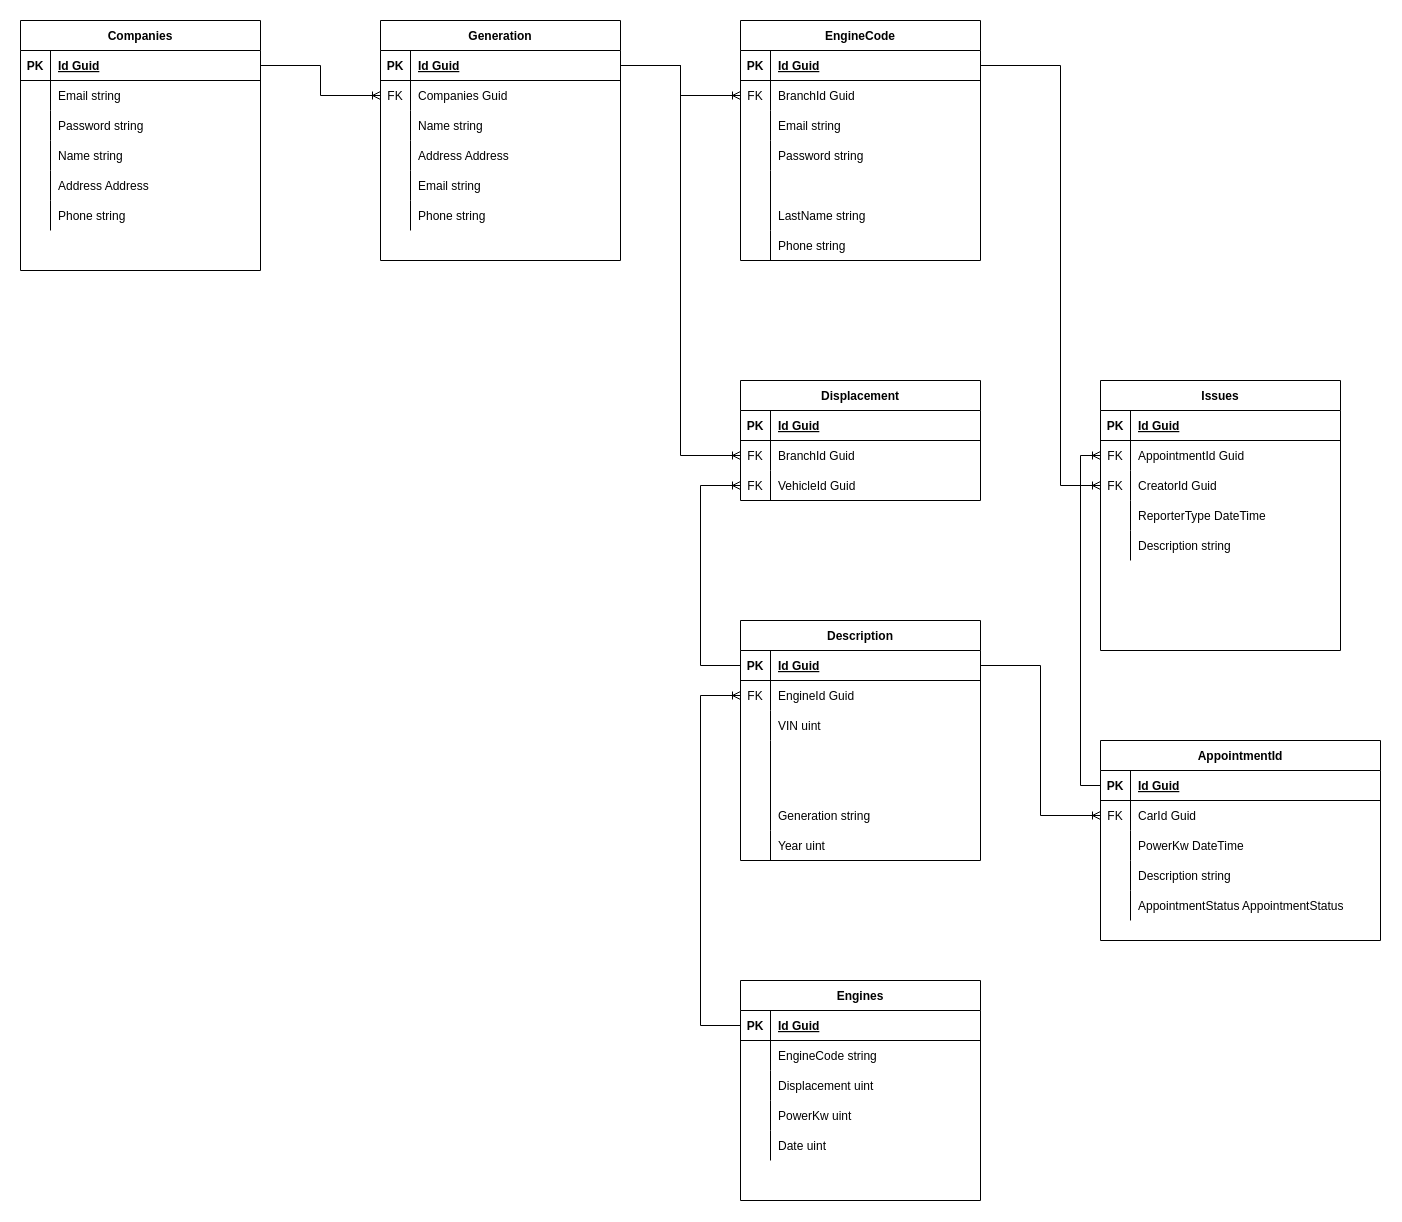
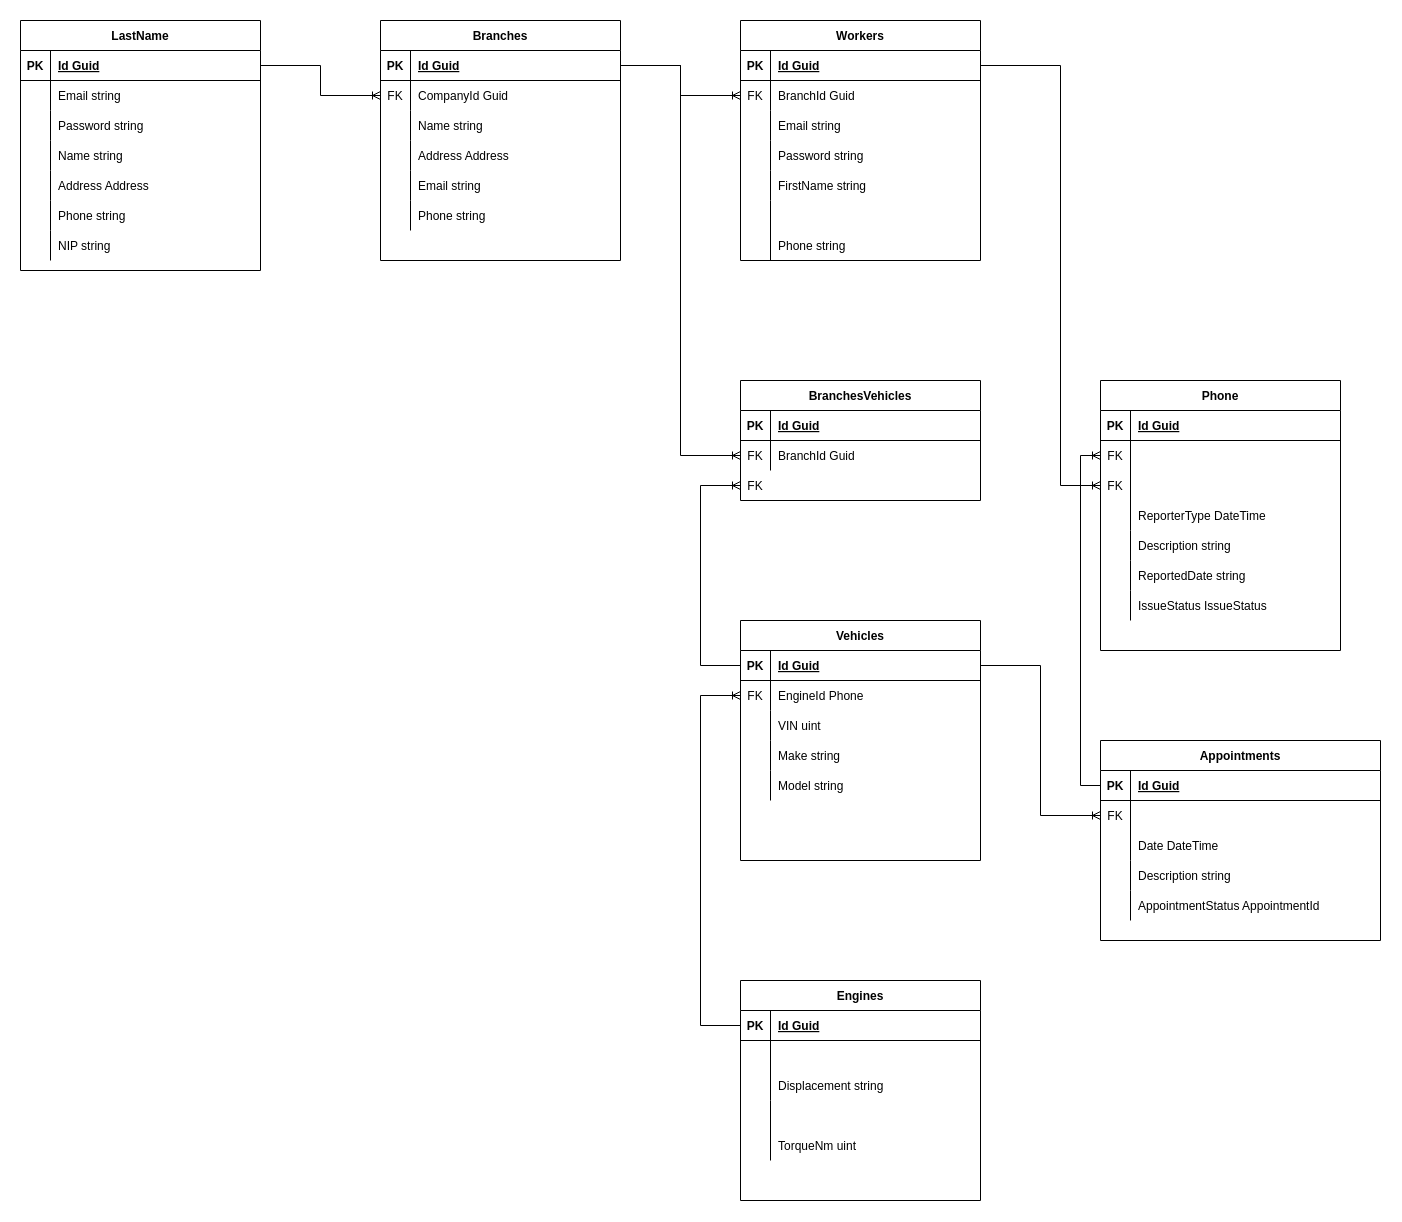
- <mxCell id="21" value="Companies" style="shape=table;startSize=30;container=1;collapsible=1;childLayout=tableLayout;fixedRows=1;rowLines=0;fontStyle=1;align=center;resizeLast=1;" parent="1" vertex="1"><mxGeometry x="20" width="240" height="250" as="geometry" y="20" /></mxCell>
+ <mxCell id="21" value="LastName" style="shape=table;startSize=30;container=1;collapsible=1;childLayout=tableLayout;fixedRows=1;rowLines=0;fontStyle=1;align=center;resizeLast=1;" parent="1" vertex="1"><mxGeometry x="20" width="240" height="250" as="geometry" y="20" /></mxCell>
- <mxCell id="2" value="Generation" style="shape=table;startSize=30;container=1;collapsible=1;childLayout=tableLayout;fixedRows=1;rowLines=0;fontStyle=1;align=center;resizeLast=1;" parent="1" vertex="1"><mxGeometry x="380" width="240" height="240" as="geometry" y="20" /></mxCell>
+ <mxCell id="2" value="Branches" style="shape=table;startSize=30;container=1;collapsible=1;childLayout=tableLayout;fixedRows=1;rowLines=0;fontStyle=1;align=center;resizeLast=1;" parent="1" vertex="1"><mxGeometry x="380" width="240" height="240" as="geometry" y="20" /></mxCell>
- <mxCell id="43" value="EngineCode" style="shape=table;startSize=30;container=1;collapsible=1;childLayout=tableLayout;fixedRows=1;rowLines=0;fontStyle=1;align=center;resizeLast=1;" parent="1" vertex="1"><mxGeometry x="740" width="240" height="240" as="geometry" y="20" /></mxCell>
+ <mxCell id="43" value="Workers" style="shape=table;startSize=30;container=1;collapsible=1;childLayout=tableLayout;fixedRows=1;rowLines=0;fontStyle=1;align=center;resizeLast=1;" parent="1" vertex="1"><mxGeometry x="740" width="240" height="240" as="geometry" y="20" /></mxCell>
- <mxCell id="8" value="Companies Guid" style="shape=partialRectangle;overflow=hidden;connectable=0;fillColor=none;top=0;left=0;bottom=0;right=0;align=left;spacingLeft=6;" parent="6" vertex="1"><mxGeometry x="30" width="210" height="30" as="geometry"><mxRectangle width="210" height="30" as="alternateBounds" /></mxGeometry></mxCell>
+ <mxCell id="8" value="CompanyId Guid" style="shape=partialRectangle;overflow=hidden;connectable=0;fillColor=none;top=0;left=0;bottom=0;right=0;align=left;spacingLeft=6;" parent="6" vertex="1"><mxGeometry x="30" width="210" height="30" as="geometry"><mxRectangle width="210" height="30" as="alternateBounds" /></mxGeometry></mxCell>
+ <mxCell id="58" value="FirstName string" style="shape=partialRectangle;overflow=hidden;connectable=0;fillColor=none;top=0;left=0;bottom=0;right=0;align=left;spacingLeft=6;" parent="56" vertex="1"><mxGeometry x="30" width="210" height="30" as="geometry"><mxRectangle width="210" height="30" as="alternateBounds" /></mxGeometry></mxCell>
- <mxCell id="61" value="LastName string" style="shape=partialRectangle;overflow=hidden;connectable=0;fillColor=none;top=0;left=0;bottom=0;right=0;align=left;spacingLeft=6;" parent="59" vertex="1"><mxGeometry x="30" width="210" height="30" as="geometry"><mxRectangle width="210" height="30" as="alternateBounds" /></mxGeometry></mxCell>
+ <mxCell id="42" value="NIP string" style="shape=partialRectangle;overflow=hidden;connectable=0;fillColor=none;top=0;left=0;bottom=0;right=0;align=left;spacingLeft=6;" parent="40" vertex="1"><mxGeometry x="30" width="210" height="30" as="geometry"><mxRectangle width="210" height="30" as="alternateBounds" /></mxGeometry></mxCell>
- <mxCell id="125" value="Displacement" style="shape=table;startSize=30;container=1;collapsible=1;childLayout=tableLayout;fixedRows=1;rowLines=0;fontStyle=1;align=center;resizeLast=1;" parent="1" vertex="1"><mxGeometry x="740" y="380" width="240" height="120" as="geometry" /></mxCell>
+ <mxCell id="125" value="BranchesVehicles" style="shape=table;startSize=30;container=1;collapsible=1;childLayout=tableLayout;fixedRows=1;rowLines=0;fontStyle=1;align=center;resizeLast=1;" parent="1" vertex="1"><mxGeometry x="740" y="380" width="240" height="120" as="geometry" /></mxCell>
- <mxCell id="87" value="Issues" style="shape=table;startSize=30;container=1;collapsible=1;childLayout=tableLayout;fixedRows=1;rowLines=0;fontStyle=1;align=center;resizeLast=1;" parent="1" vertex="1"><mxGeometry x="1100" y="380" width="240" height="270" as="geometry" /></mxCell>
+ <mxCell id="87" value="Phone" style="shape=table;startSize=30;container=1;collapsible=1;childLayout=tableLayout;fixedRows=1;rowLines=0;fontStyle=1;align=center;resizeLast=1;" parent="1" vertex="1"><mxGeometry x="1100" y="380" width="240" height="270" as="geometry" /></mxCell>
- <mxCell id="93" value="AppointmentId Guid" style="shape=partialRectangle;overflow=hidden;connectable=0;fillColor=none;top=0;left=0;bottom=0;right=0;align=left;spacingLeft=6;" parent="91" vertex="1"><mxGeometry x="30" width="210" height="30" as="geometry"><mxRectangle width="210" height="30" as="alternateBounds" /></mxGeometry></mxCell>
- <mxCell id="134" value="VehicleId Guid" style="shape=partialRectangle;overflow=hidden;connectable=0;fillColor=none;top=0;left=0;bottom=0;right=0;align=left;spacingLeft=6;" parent="132" vertex="1"><mxGeometry x="30" width="210" height="30" as="geometry"><mxRectangle width="210" height="30" as="alternateBounds" /></mxGeometry></mxCell>
- <mxCell id="96" value="CreatorId Guid" style="shape=partialRectangle;overflow=hidden;connectable=0;fillColor=none;top=0;left=0;bottom=0;right=0;align=left;spacingLeft=6;" parent="94" vertex="1"><mxGeometry x="30" width="210" height="30" as="geometry"><mxRectangle width="210" height="30" as="alternateBounds" /></mxGeometry></mxCell>
+ <mxCell id="105" value="ReportedDate string" style="shape=partialRectangle;overflow=hidden;connectable=0;fillColor=none;top=0;left=0;bottom=0;right=0;align=left;spacingLeft=6;" parent="103" vertex="1"><mxGeometry x="30" width="210" height="30" as="geometry"><mxRectangle width="210" height="30" as="alternateBounds" /></mxGeometry></mxCell>
+ <mxCell id="108" value="IssueStatus IssueStatus" style="shape=partialRectangle;overflow=hidden;connectable=0;fillColor=none;top=0;left=0;bottom=0;right=0;align=left;spacingLeft=6;" parent="106" vertex="1"><mxGeometry x="30" width="210" height="30" as="geometry"><mxRectangle width="210" height="30" as="alternateBounds" /></mxGeometry></mxCell>
- <mxCell id="65" value="Description" style="shape=table;startSize=30;container=1;collapsible=1;childLayout=tableLayout;fixedRows=1;rowLines=0;fontStyle=1;align=center;resizeLast=1;" parent="1" vertex="1"><mxGeometry x="740" y="620" width="240" height="240" as="geometry" /></mxCell>
+ <mxCell id="65" value="Vehicles" style="shape=table;startSize=30;container=1;collapsible=1;childLayout=tableLayout;fixedRows=1;rowLines=0;fontStyle=1;align=center;resizeLast=1;" parent="1" vertex="1"><mxGeometry x="740" y="620" width="240" height="240" as="geometry" /></mxCell>
- <mxCell id="71" value="EngineId Guid" style="shape=partialRectangle;overflow=hidden;connectable=0;fillColor=none;top=0;left=0;bottom=0;right=0;align=left;spacingLeft=6;" parent="69" vertex="1"><mxGeometry x="30" width="210" height="30" as="geometry"><mxRectangle width="210" height="30" as="alternateBounds" /></mxGeometry></mxCell>
+ <mxCell id="71" value="EngineId Phone" style="shape=partialRectangle;overflow=hidden;connectable=0;fillColor=none;top=0;left=0;bottom=0;right=0;align=left;spacingLeft=6;" parent="69" vertex="1"><mxGeometry x="30" width="210" height="30" as="geometry"><mxRectangle width="210" height="30" as="alternateBounds" /></mxGeometry></mxCell>
+ <mxCell id="77" value="Make string" style="shape=partialRectangle;overflow=hidden;connectable=0;fillColor=none;top=0;left=0;bottom=0;right=0;align=left;spacingLeft=6;" parent="75" vertex="1"><mxGeometry x="30" width="210" height="30" as="geometry"><mxRectangle width="210" height="30" as="alternateBounds" /></mxGeometry></mxCell>
- <mxCell id="109" value="AppointmentId" style="shape=table;startSize=30;container=1;collapsible=1;childLayout=tableLayout;fixedRows=1;rowLines=0;fontStyle=1;align=center;resizeLast=1;" parent="1" vertex="1"><mxGeometry x="1100" y="740" width="280" height="200" as="geometry" /></mxCell>
+ <mxCell id="109" value="Appointments" style="shape=table;startSize=30;container=1;collapsible=1;childLayout=tableLayout;fixedRows=1;rowLines=0;fontStyle=1;align=center;resizeLast=1;" parent="1" vertex="1"><mxGeometry x="1100" y="740" width="280" height="200" as="geometry" /></mxCell>
+ <mxCell id="80" value="Model string" style="shape=partialRectangle;overflow=hidden;connectable=0;fillColor=none;top=0;left=0;bottom=0;right=0;align=left;spacingLeft=6;" parent="78" vertex="1"><mxGeometry x="30" width="210" height="30" as="geometry"><mxRectangle width="210" height="30" as="alternateBounds" /></mxGeometry></mxCell>
- <mxCell id="83" value="Generation string" style="shape=partialRectangle;overflow=hidden;connectable=0;fillColor=none;top=0;left=0;bottom=0;right=0;align=left;spacingLeft=6;" parent="81" vertex="1"><mxGeometry x="30" width="210" height="30" as="geometry"><mxRectangle width="210" height="30" as="alternateBounds" /></mxGeometry></mxCell>
- <mxCell id="115" value="CarId Guid" style="shape=partialRectangle;overflow=hidden;connectable=0;fillColor=none;top=0;left=0;bottom=0;right=0;align=left;spacingLeft=6;" parent="113" vertex="1"><mxGeometry x="30" width="250" height="30" as="geometry"><mxRectangle width="250" height="30" as="alternateBounds" /></mxGeometry></mxCell>
- <mxCell id="86" value="Year uint" style="shape=partialRectangle;overflow=hidden;connectable=0;fillColor=none;top=0;left=0;bottom=0;right=0;align=left;spacingLeft=6;" parent="84" vertex="1"><mxGeometry x="30" width="210" height="30" as="geometry"><mxRectangle width="210" height="30" as="alternateBounds" /></mxGeometry></mxCell>
- <mxCell id="118" value="PowerKw DateTime" style="shape=partialRectangle;overflow=hidden;connectable=0;fillColor=none;top=0;left=0;bottom=0;right=0;align=left;spacingLeft=6;" parent="116" vertex="1"><mxGeometry x="30" width="250" height="30" as="geometry"><mxRectangle width="250" height="30" as="alternateBounds" /></mxGeometry></mxCell>
+ <mxCell id="118" value="Date DateTime" style="shape=partialRectangle;overflow=hidden;connectable=0;fillColor=none;top=0;left=0;bottom=0;right=0;align=left;spacingLeft=6;" parent="116" vertex="1"><mxGeometry x="30" width="250" height="30" as="geometry"><mxRectangle width="250" height="30" as="alternateBounds" /></mxGeometry></mxCell>
- <mxCell id="124" value="AppointmentStatus AppointmentStatus" style="shape=partialRectangle;overflow=hidden;connectable=0;fillColor=none;top=0;left=0;bottom=0;right=0;align=left;spacingLeft=6;" parent="122" vertex="1"><mxGeometry x="30" width="250" height="30" as="geometry"><mxRectangle width="250" height="30" as="alternateBounds" /></mxGeometry></mxCell>
+ <mxCell id="124" value="AppointmentStatus AppointmentId" style="shape=partialRectangle;overflow=hidden;connectable=0;fillColor=none;top=0;left=0;bottom=0;right=0;align=left;spacingLeft=6;" parent="122" vertex="1"><mxGeometry x="30" width="250" height="30" as="geometry"><mxRectangle width="250" height="30" as="alternateBounds" /></mxGeometry></mxCell>
- <mxCell id="147" value="EngineCode string" style="shape=partialRectangle;overflow=hidden;connectable=0;fillColor=none;top=0;left=0;bottom=0;right=0;align=left;spacingLeft=6;" parent="145" vertex="1"><mxGeometry x="30" width="210" height="30" as="geometry"><mxRectangle width="210" height="30" as="alternateBounds" /></mxGeometry></mxCell>
- <mxCell id="150" value="Displacement uint" style="shape=partialRectangle;overflow=hidden;connectable=0;fillColor=none;top=0;left=0;bottom=0;right=0;align=left;spacingLeft=6;" parent="148" vertex="1"><mxGeometry x="30" width="210" height="30" as="geometry"><mxRectangle width="210" height="30" as="alternateBounds" /></mxGeometry></mxCell>
+ <mxCell id="150" value="Displacement string" style="shape=partialRectangle;overflow=hidden;connectable=0;fillColor=none;top=0;left=0;bottom=0;right=0;align=left;spacingLeft=6;" parent="148" vertex="1"><mxGeometry x="30" width="210" height="30" as="geometry"><mxRectangle width="210" height="30" as="alternateBounds" /></mxGeometry></mxCell>
- <mxCell id="153" value="PowerKw uint" style="shape=partialRectangle;overflow=hidden;connectable=0;fillColor=none;top=0;left=0;bottom=0;right=0;align=left;spacingLeft=6;" parent="151" vertex="1"><mxGeometry x="30" width="210" height="30" as="geometry"><mxRectangle width="210" height="30" as="alternateBounds" /></mxGeometry></mxCell>
- <mxCell id="156" value="Date uint" style="shape=partialRectangle;overflow=hidden;connectable=0;fillColor=none;top=0;left=0;bottom=0;right=0;align=left;spacingLeft=6;" parent="154" vertex="1"><mxGeometry x="30" width="210" height="30" as="geometry"><mxRectangle width="210" height="30" as="alternateBounds" /></mxGeometry></mxCell>
+ <mxCell id="156" value="TorqueNm uint" style="shape=partialRectangle;overflow=hidden;connectable=0;fillColor=none;top=0;left=0;bottom=0;right=0;align=left;spacingLeft=6;" parent="154" vertex="1"><mxGeometry x="30" width="210" height="30" as="geometry"><mxRectangle width="210" height="30" as="alternateBounds" /></mxGeometry></mxCell>
